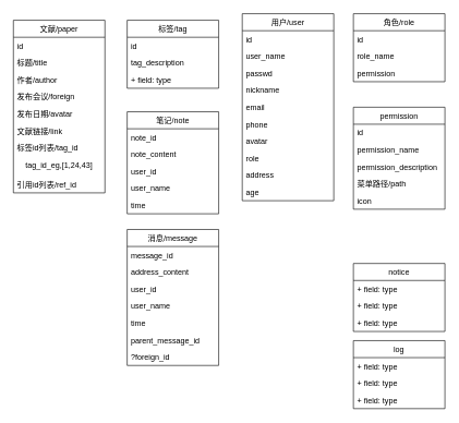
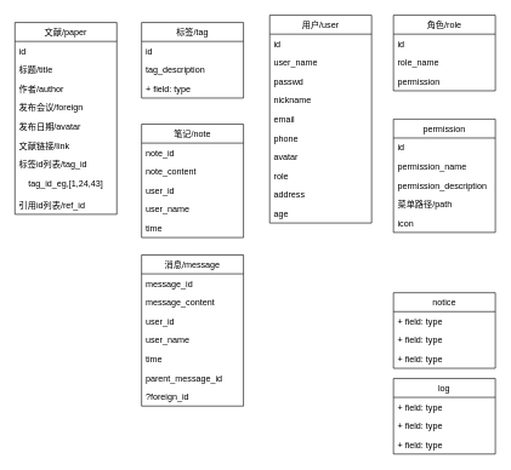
- <mxCell id="45" value="address_content" style="text;strokeColor=none;fillColor=none;align=left;verticalAlign=top;spacingLeft=4;spacingRight=4;overflow=hidden;rotatable=0;points=[[0,0.5],[1,0.5]];portConstraint=eastwest;" vertex="1" parent="43"><mxGeometry y="52" width="140" height="26" as="geometry" /></mxCell>
+ <mxCell id="45" value="message_content" style="text;strokeColor=none;fillColor=none;align=left;verticalAlign=top;spacingLeft=4;spacingRight=4;overflow=hidden;rotatable=0;points=[[0,0.5],[1,0.5]];portConstraint=eastwest;" vertex="1" parent="43"><mxGeometry y="52" width="140" height="26" as="geometry" /></mxCell>
